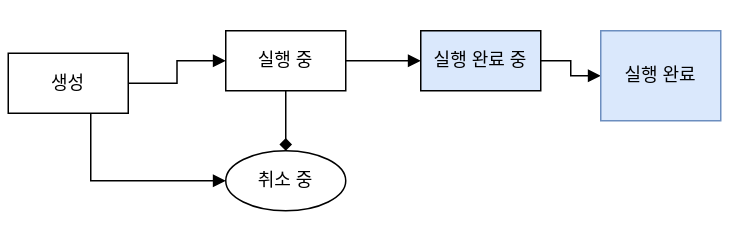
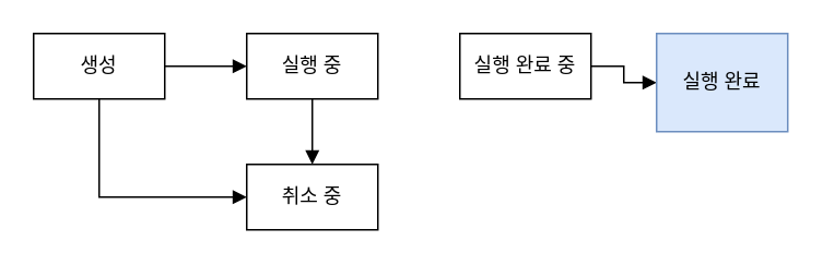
- <mxCell id="7" style="edgeStyle=orthogonalEdgeStyle;rounded=0;orthogonalLoop=1;jettySize=auto;html=1;entryX=0;entryY=0.5;entryDx=0;entryDy=0;endArrow=block;endFill=1;" edge="1" parent="1" source="9" target="3"><mxGeometry relative="1" as="geometry" /></mxCell>
- <mxCell id="3" value="실행 완료 중" style="rounded=0;whiteSpace=wrap;html=1;fillColor=#dae8fc;" vertex="1" parent="1"><mxGeometry x="280" y="20" width="80" height="40" as="geometry" /></mxCell>
+ <mxCell id="3" value="실행 완료 중" style="rounded=0;whiteSpace=wrap;html=1;" vertex="1" parent="1"><mxGeometry x="280" y="20" width="80" height="40" as="geometry" /></mxCell>
- <mxCell id="6" value="생성" style="rounded=0;whiteSpace=wrap;html=1;" vertex="1" parent="1"><mxGeometry x="5" y="35" width="80" height="40" as="geometry" /></mxCell>
+ <mxCell id="6" value="생성" style="rounded=0;whiteSpace=wrap;html=1;" vertex="1" parent="1"><mxGeometry x="20" y="20" width="80" height="40" as="geometry" /></mxCell>
- <mxCell id="8" style="edgeStyle=orthogonalEdgeStyle;rounded=0;orthogonalLoop=1;jettySize=auto;html=1;entryX=0.5;entryY=0;entryDx=0;entryDy=0;endArrow=diamond;endFill=1;" edge="1" parent="1" source="9" target="11"><mxGeometry relative="1" as="geometry" /></mxCell>
+ <mxCell id="8" style="edgeStyle=orthogonalEdgeStyle;rounded=0;orthogonalLoop=1;jettySize=auto;html=1;entryX=0.5;entryY=0;entryDx=0;entryDy=0;endArrow=block;endFill=1;" edge="1" parent="1" source="9" target="11"><mxGeometry relative="1" as="geometry" /></mxCell>
- <mxCell id="11" value="취소 중" style="ellipse;whiteSpace=wrap;html=1;" vertex="1" parent="1"><mxGeometry x="150" y="100" width="80" height="40" as="geometry" /></mxCell>
+ <mxCell id="11" value="취소 중" style="rounded=0;whiteSpace=wrap;html=1;" vertex="1" parent="1"><mxGeometry x="150" y="100" width="80" height="40" as="geometry" /></mxCell>
